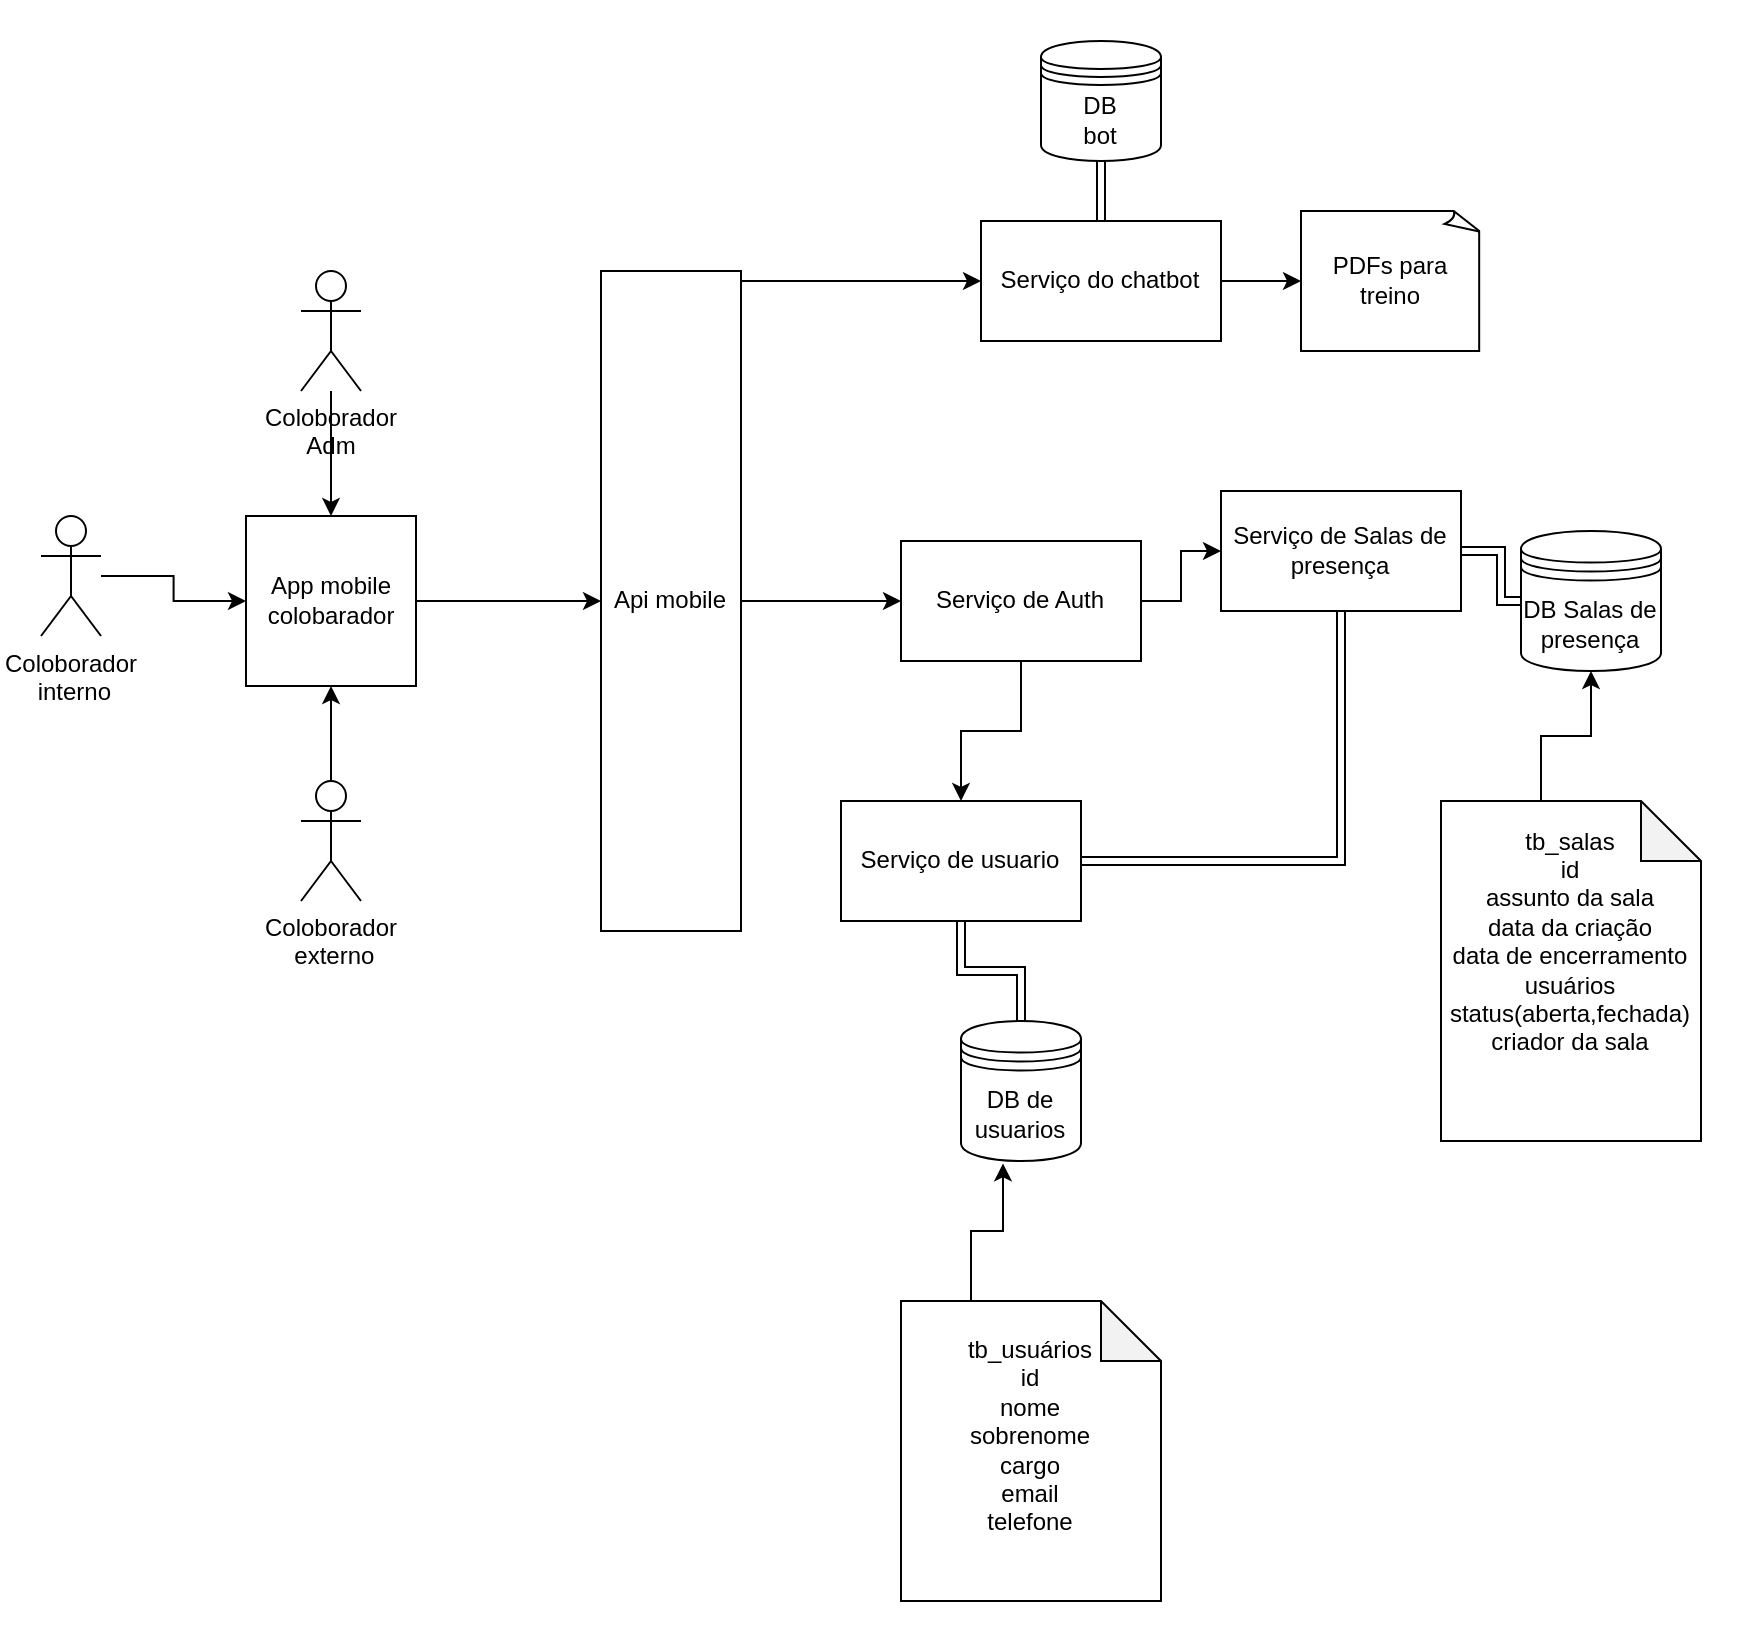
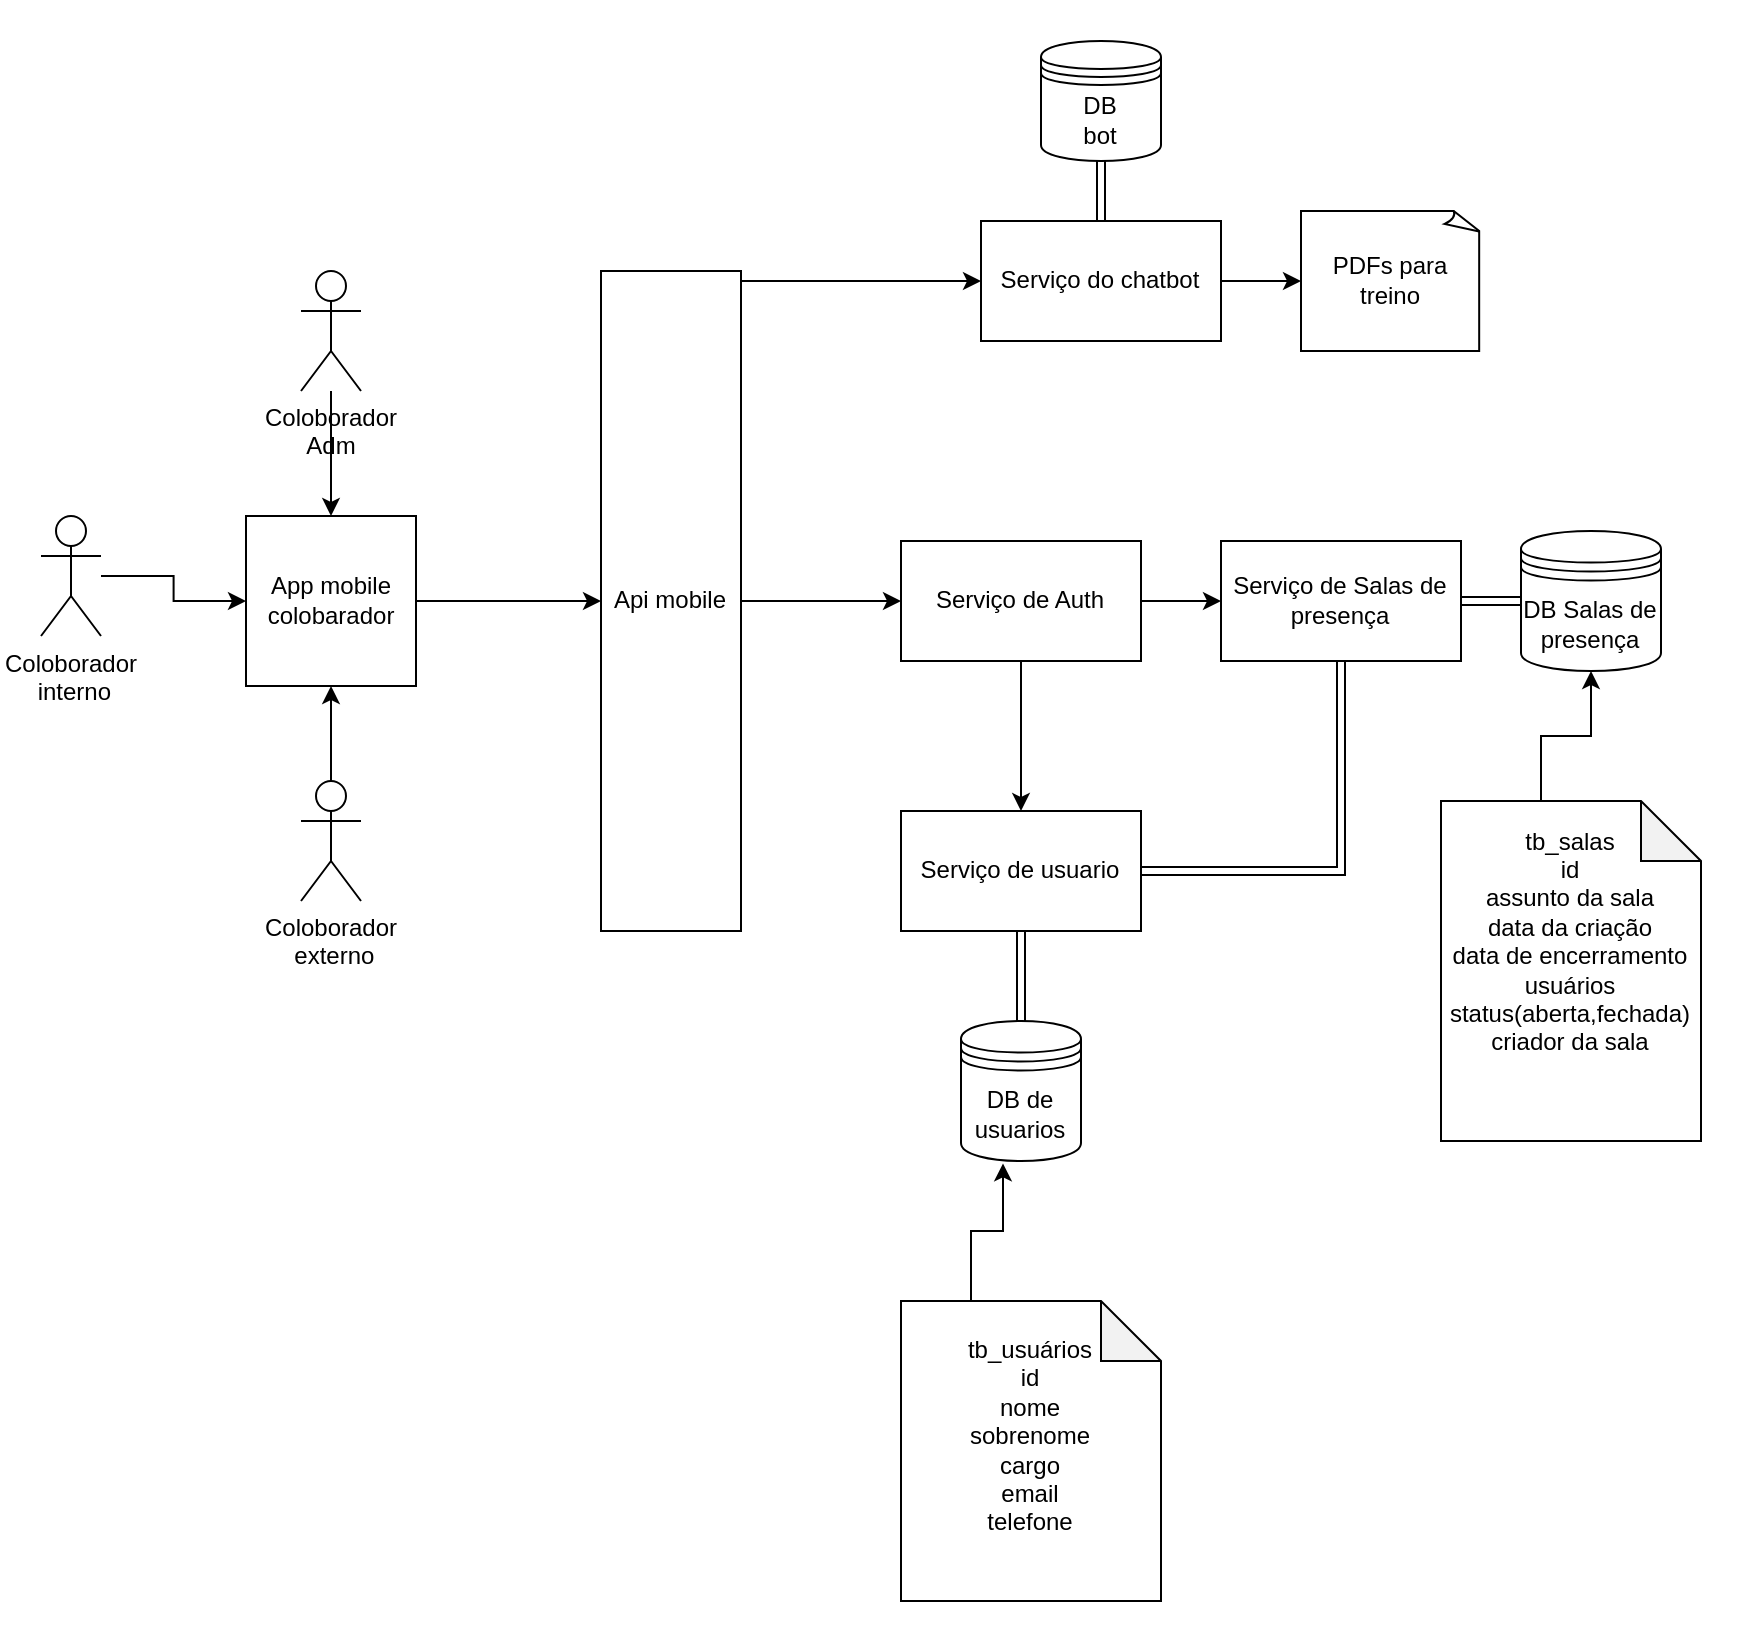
- <mxCell id="21" value="Serviço de Salas de presença" style="rounded=0;whiteSpace=wrap;html=1;" parent="1" vertex="1"><mxGeometry x="610" y="245" width="120" height="60" as="geometry" /></mxCell>
+ <mxCell id="21" value="Serviço de Salas de presença" style="rounded=0;whiteSpace=wrap;html=1;" parent="1" vertex="1"><mxGeometry x="610" y="270" width="120" height="60" as="geometry" /></mxCell>
- <mxCell id="17" value="Serviço de usuario" style="rounded=0;whiteSpace=wrap;html=1;" parent="1" vertex="1"><mxGeometry x="420" y="400" width="120" height="60" as="geometry" /></mxCell>
+ <mxCell id="17" value="Serviço de usuario" style="rounded=0;whiteSpace=wrap;html=1;" parent="1" vertex="1"><mxGeometry x="450" y="405" width="120" height="60" as="geometry" /></mxCell>
